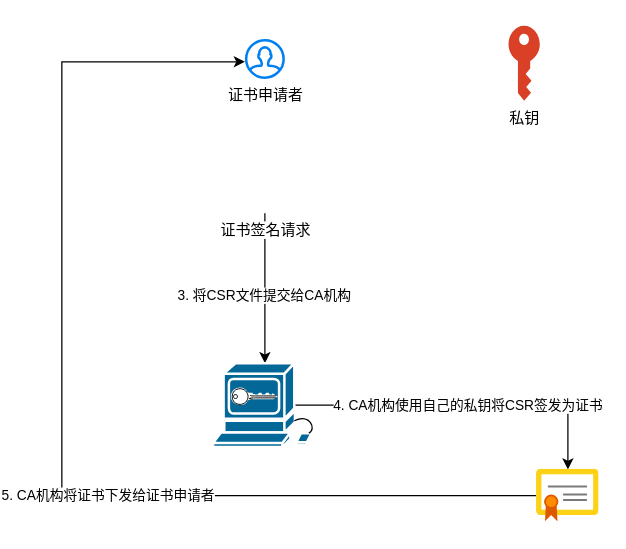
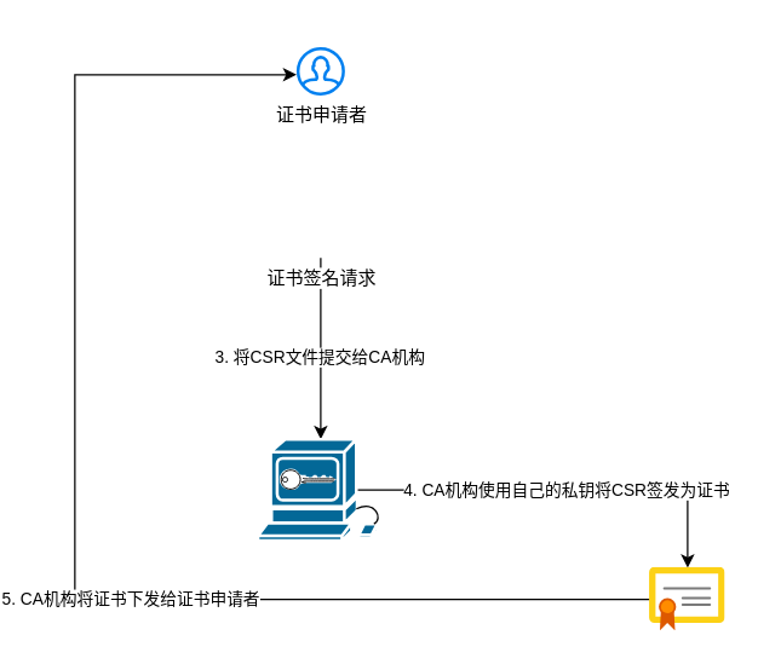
- <mxCell id="3" value="私钥" style="sketch=0;pointerEvents=1;shadow=0;dashed=0;html=1;strokeColor=none;labelPosition=center;verticalLabelPosition=bottom;verticalAlign=top;outlineConnect=0;align=center;shape=mxgraph.office.security.key_permissions;fillColor=#DA4026;" vertex="1" parent="1"><mxGeometry x="377.5" y="20" width="25" height="60" as="geometry" /></mxCell>
